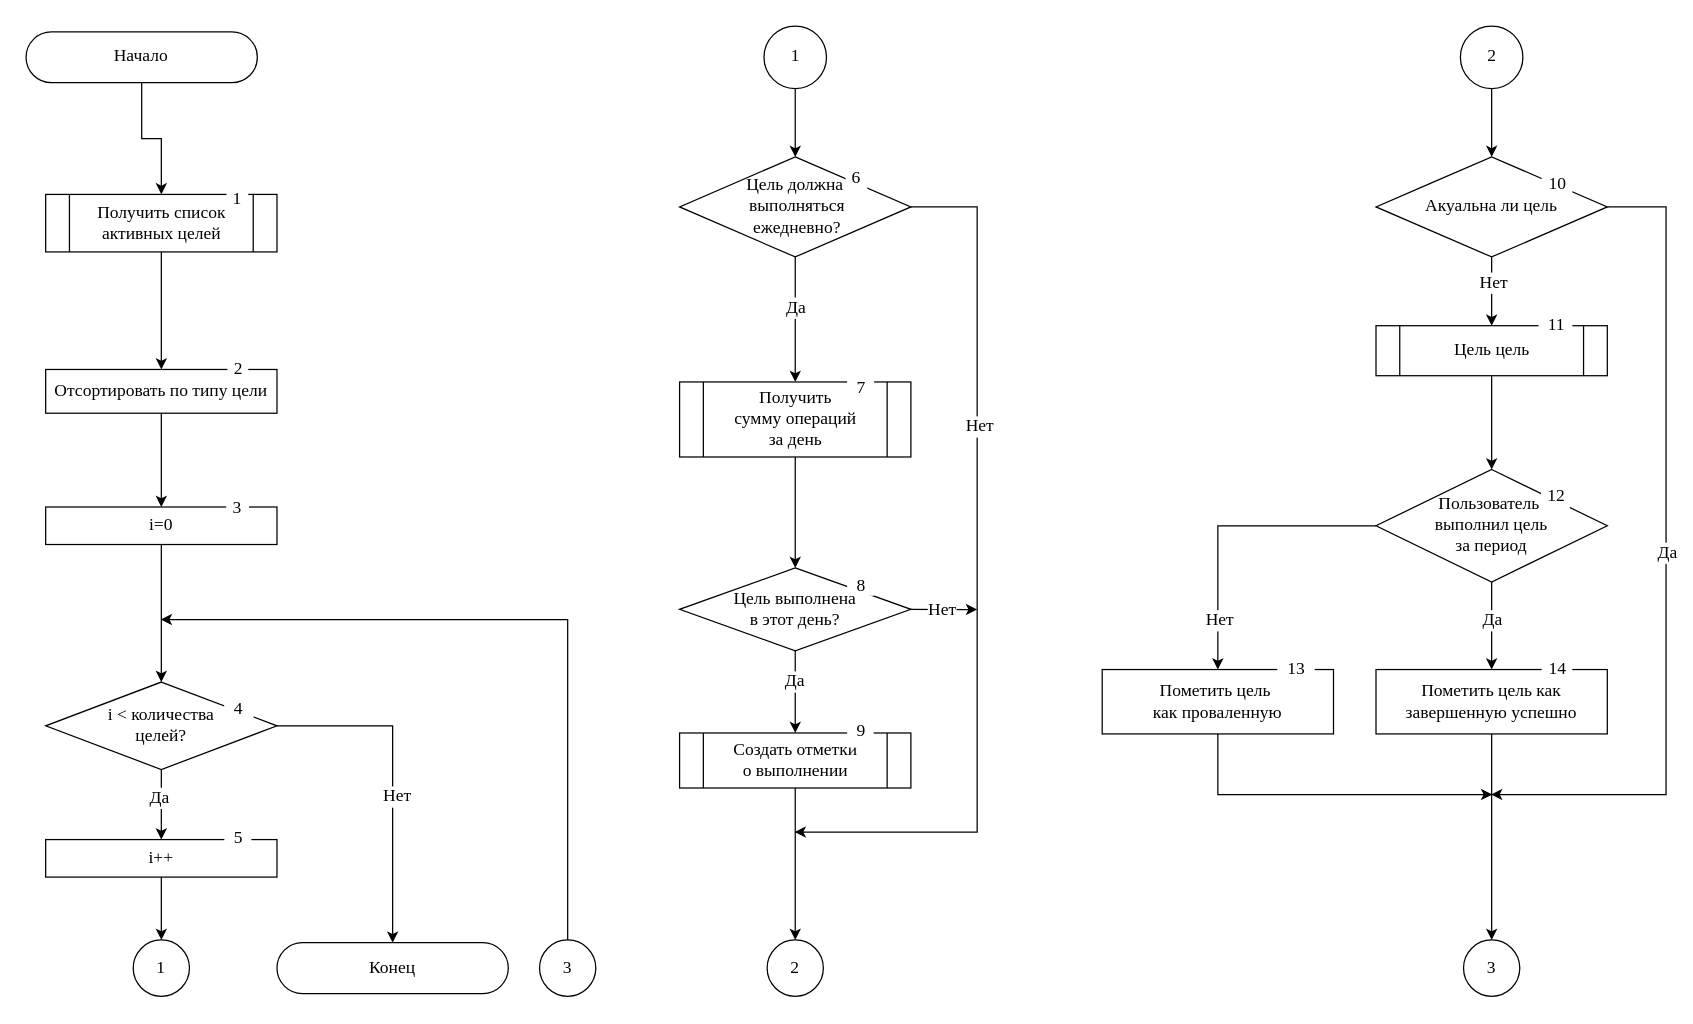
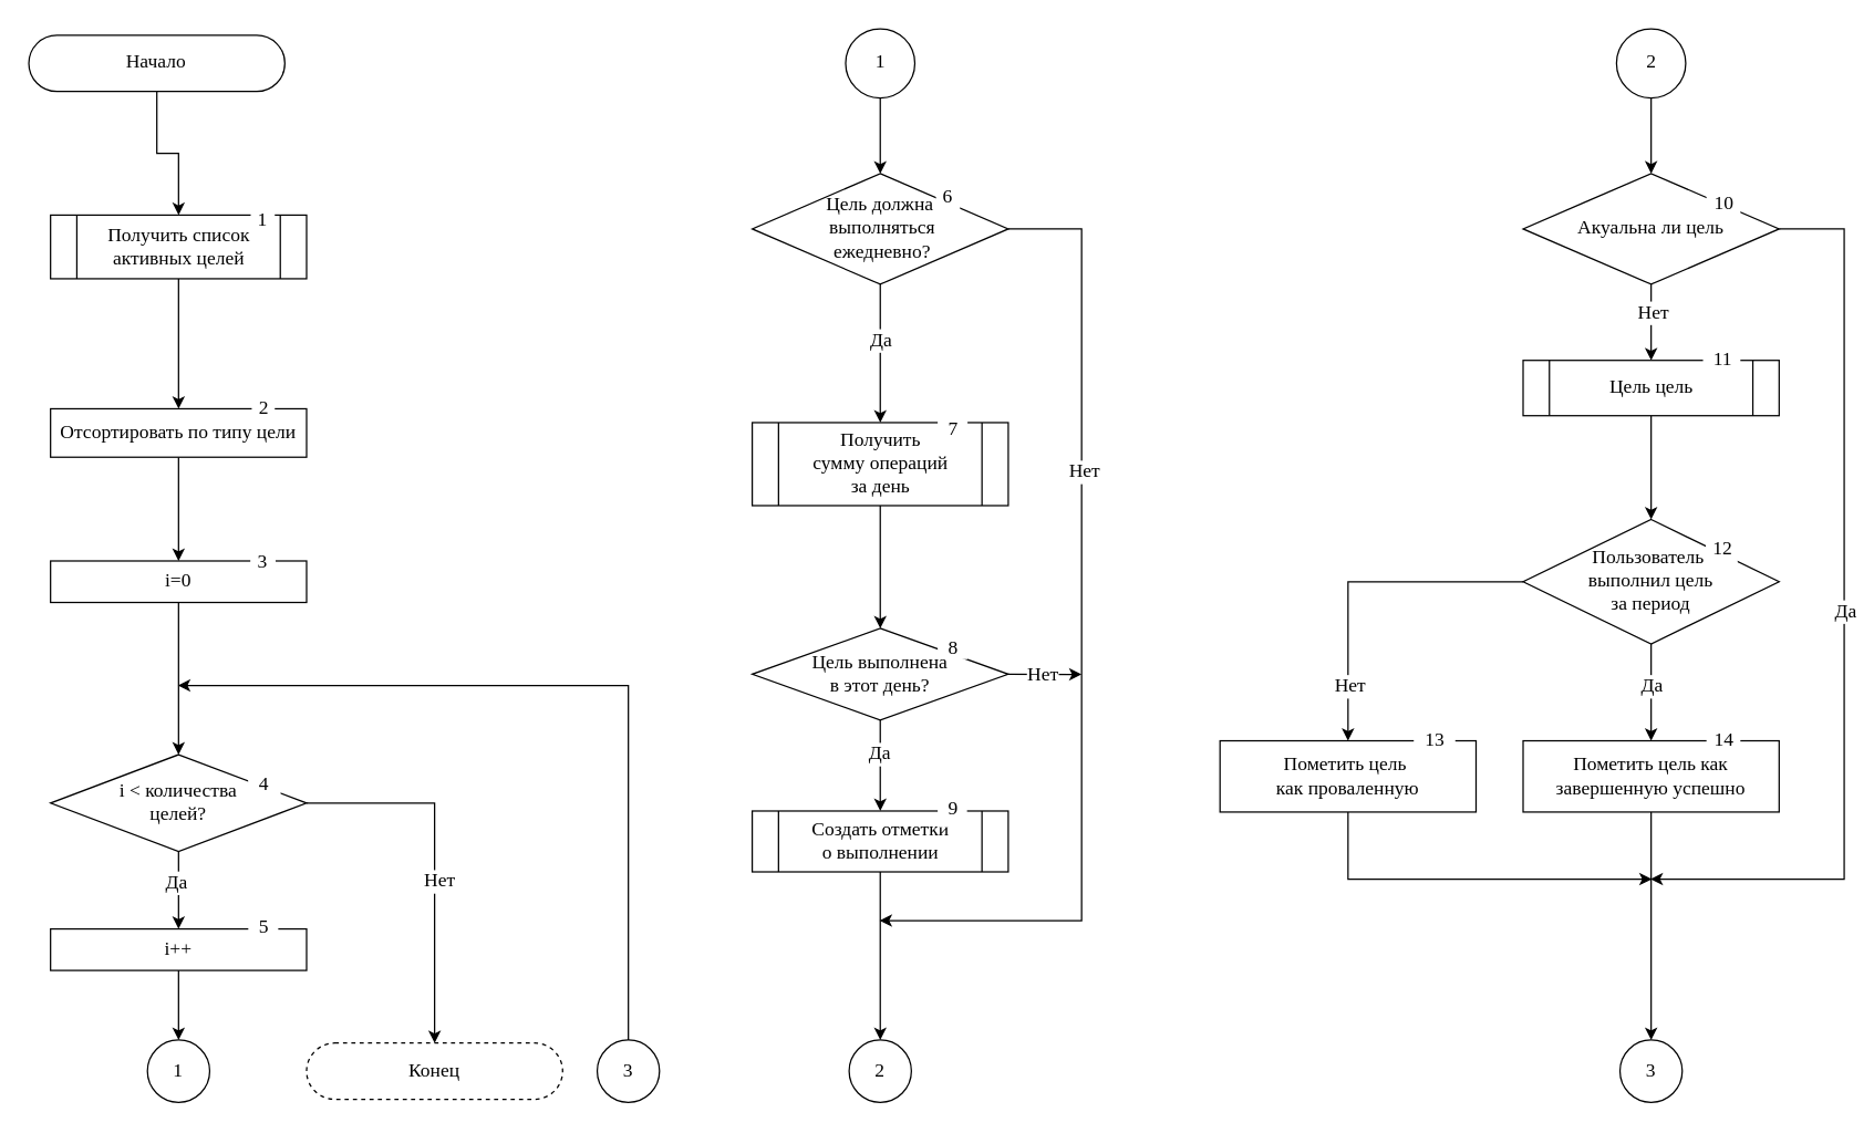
- <mxCell id="51" value="Конец" style="rounded=1;whiteSpace=wrap;html=1;arcSize=50;fontSize=14;fontFamily=Times New Roman;" parent="1" vertex="1"><mxGeometry x="221" y="753.5" width="185" height="40.62" as="geometry" /></mxCell>
+ <mxCell id="51" value="Конец" style="rounded=1;whiteSpace=wrap;html=1;arcSize=50;fontSize=14;fontFamily=Times New Roman;dashed=1;" parent="1" vertex="1"><mxGeometry x="221" y="753.5" width="185" height="40.62" as="geometry" /></mxCell>
